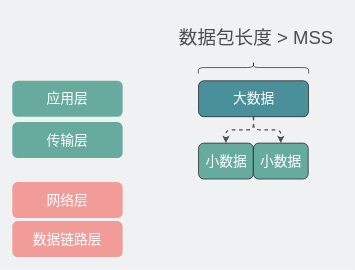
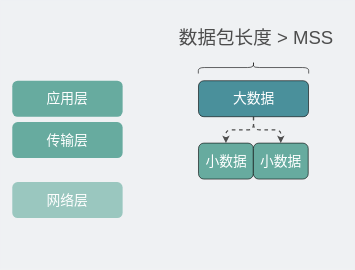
- <mxCell id="4" value="&lt;font style=&quot;font-size: 23px;&quot;&gt;网络层&lt;/font&gt;" style="rounded=1;whiteSpace=wrap;html=1;fillColor=#f19c99;strokeColor=none;fontColor=#FFFFFF;" vertex="1" parent="1"><mxGeometry x="20" y="303" width="184" height="60" as="geometry" /></mxCell>
+ <mxCell id="4" value="&lt;font style=&quot;font-size: 23px;&quot;&gt;网络层&lt;/font&gt;" style="rounded=1;whiteSpace=wrap;html=1;fillColor=#9AC7BF;strokeColor=none;fontColor=#FFFFFF;" vertex="1" parent="1"><mxGeometry x="20" y="303" width="184" height="60" as="geometry" /></mxCell>
- <mxCell id="5" value="&lt;font style=&quot;font-size: 23px;&quot;&gt;数据链路层&lt;/font&gt;" style="rounded=1;whiteSpace=wrap;html=1;fillColor=#F19C99;strokeColor=none;fontColor=#FFFFFF;" vertex="1" parent="1"><mxGeometry x="20" y="368" width="184" height="60" as="geometry" /></mxCell>
